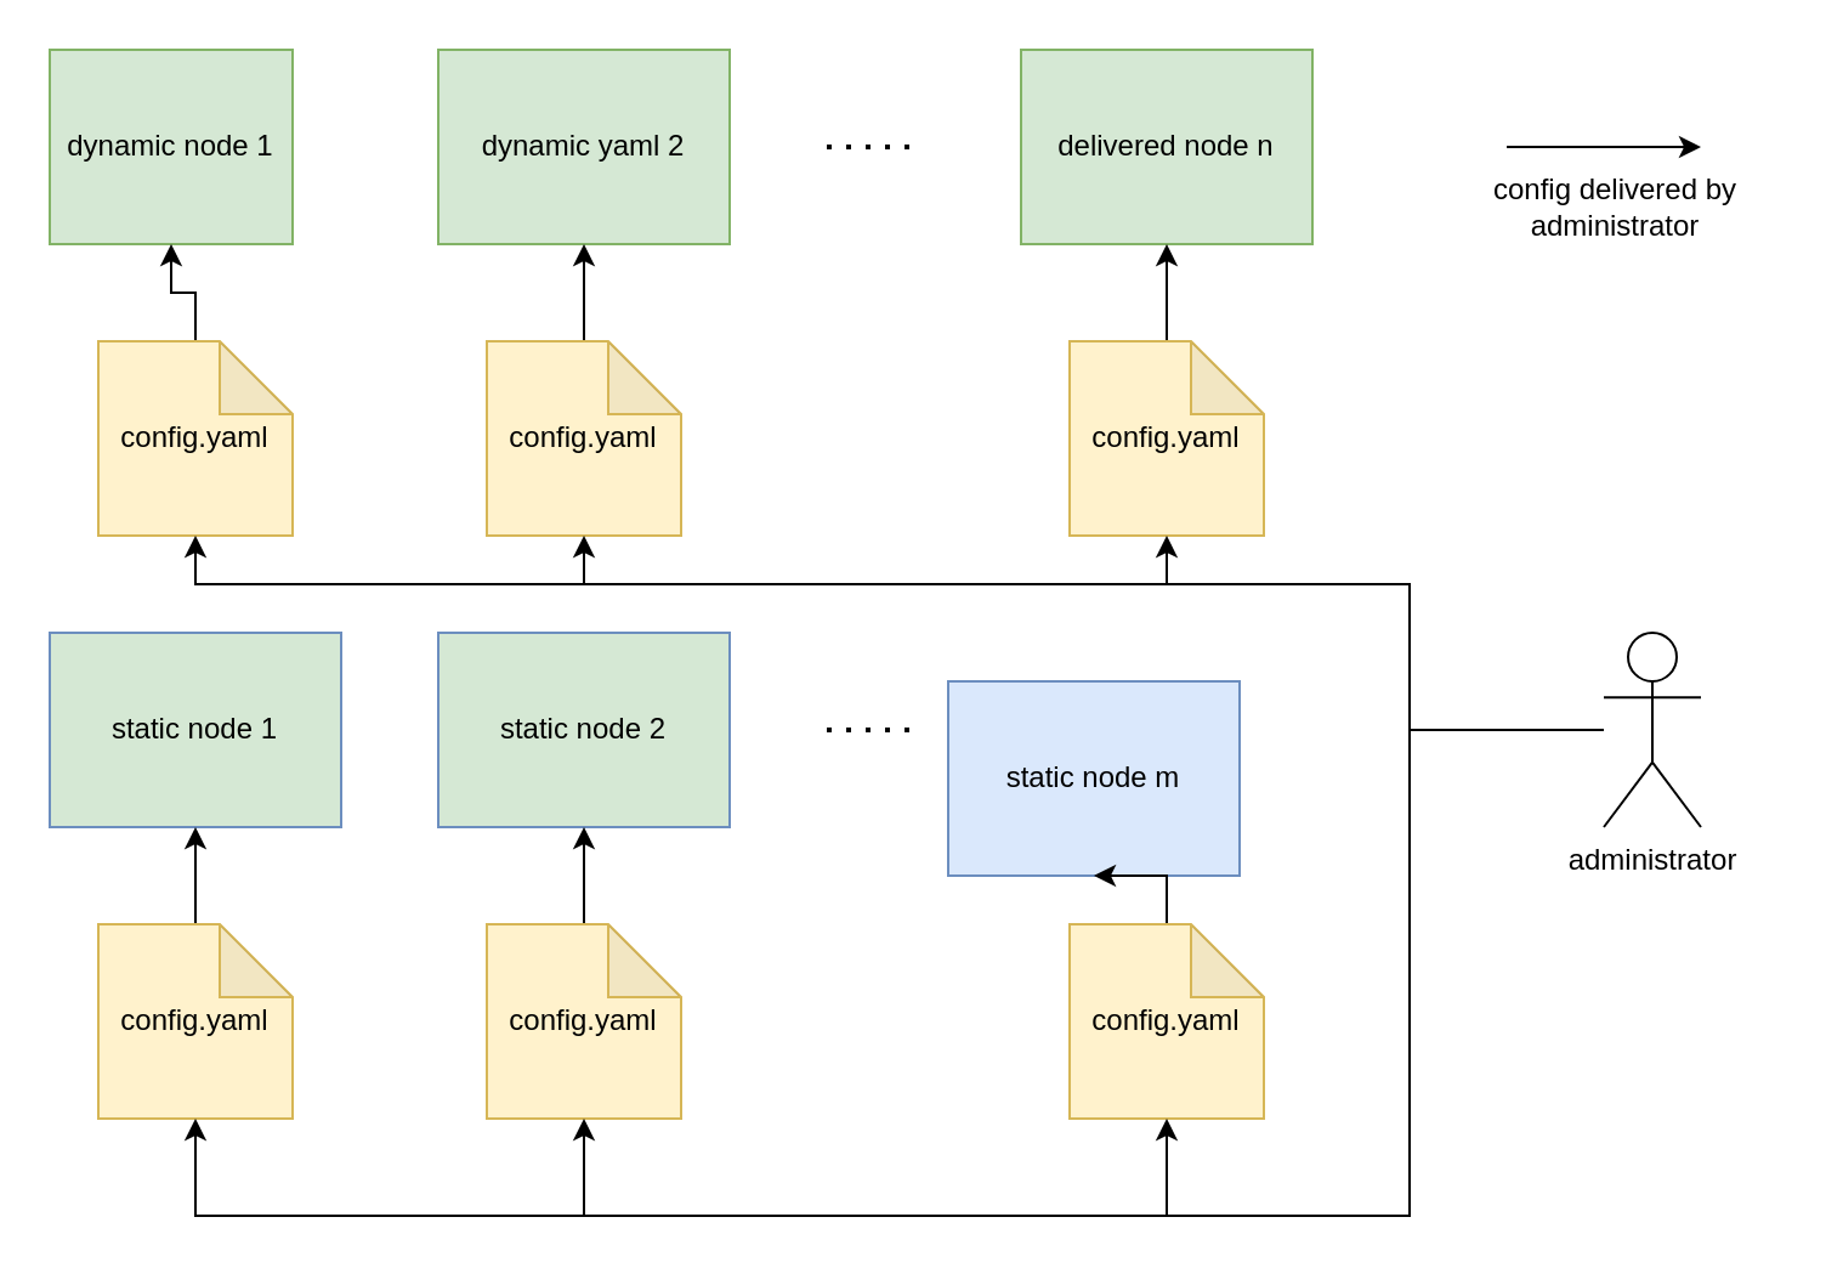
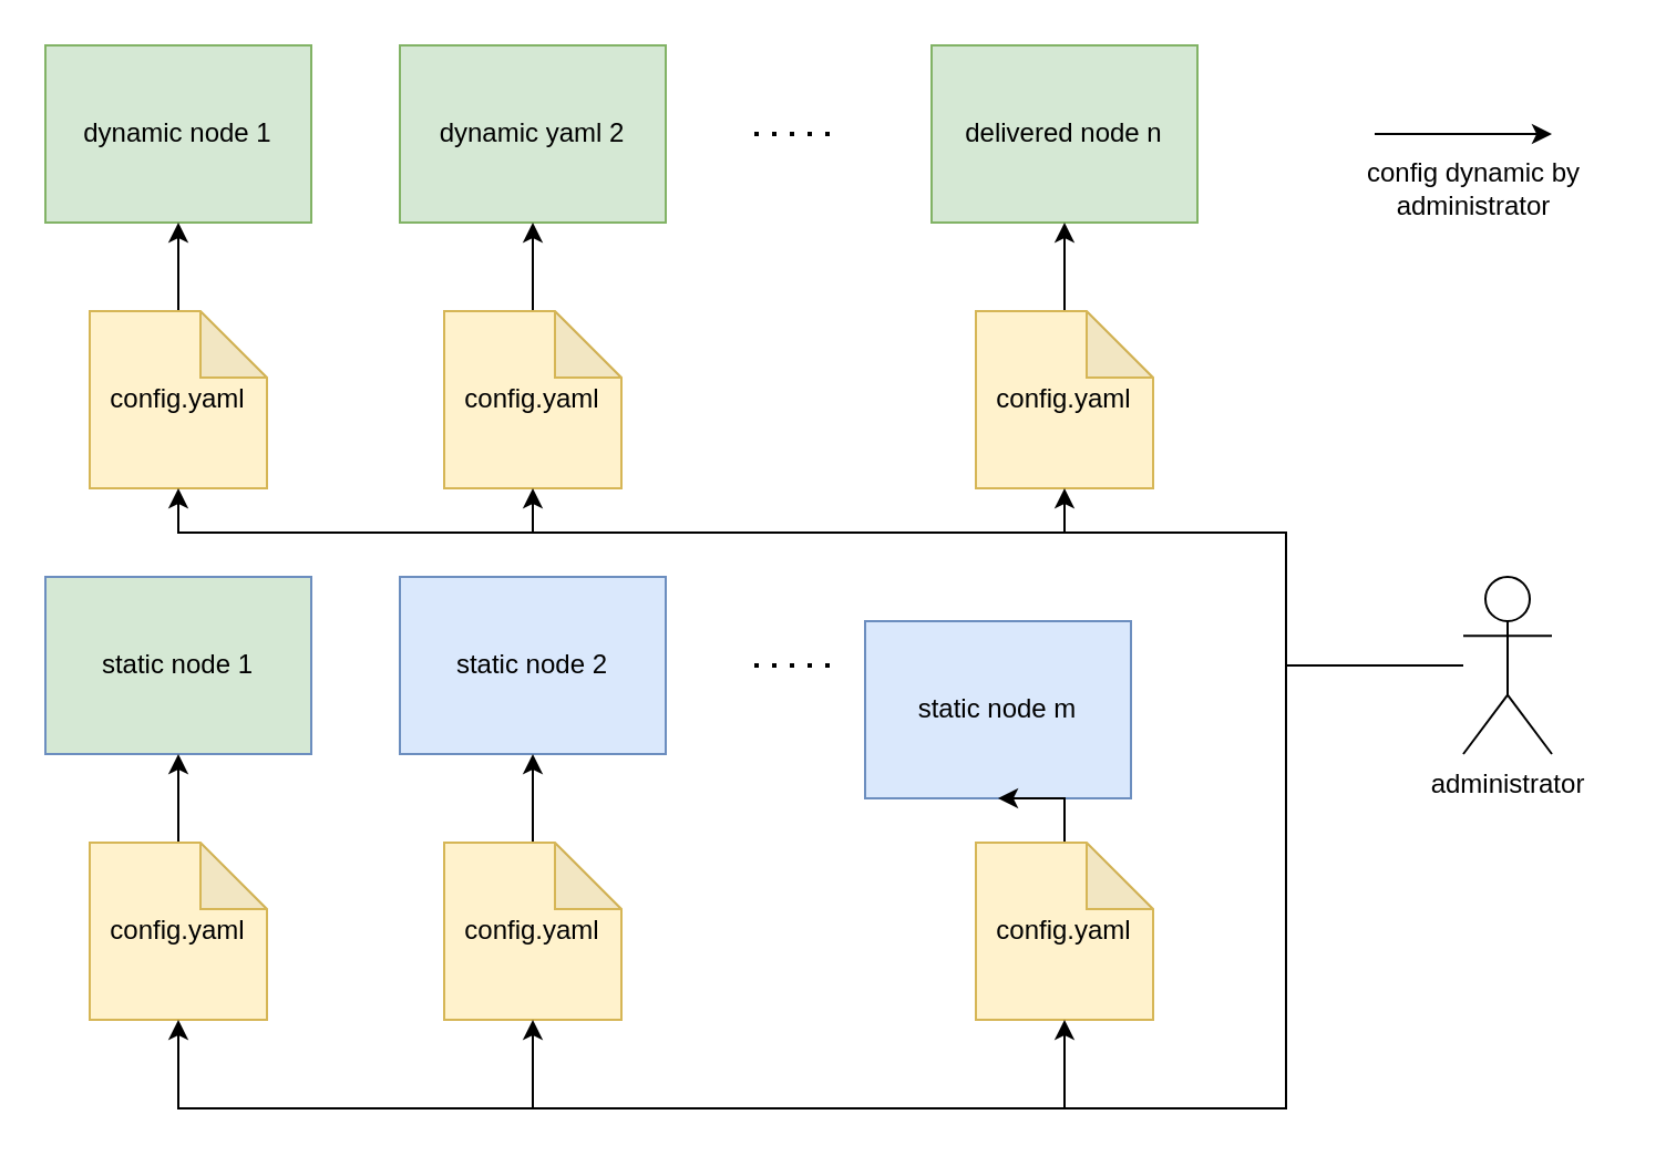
- <mxCell id="2" value="dynamic node 1" style="rounded=0;whiteSpace=wrap;html=1;fillColor=#d5e8d4;strokeColor=#82b366;" parent="1" vertex="1"><mxGeometry x="20" y="20" width="100" height="80" as="geometry" /></mxCell>
+ <mxCell id="2" value="dynamic node 1" style="rounded=0;whiteSpace=wrap;html=1;fillColor=#d5e8d4;strokeColor=#82b366;" parent="1" vertex="1"><mxGeometry x="20" y="20" width="120" height="80" as="geometry" /></mxCell>
- <mxCell id="30" value="config delivered by administrator" style="text;html=1;strokeColor=none;fillColor=none;align=center;verticalAlign=middle;whiteSpace=wrap;rounded=0;" parent="1" vertex="1"><mxGeometry x="600" y="70" width="130" height="30" as="geometry" /></mxCell>
+ <mxCell id="30" value="config dynamic by administrator" style="text;html=1;strokeColor=none;fillColor=none;align=center;verticalAlign=middle;whiteSpace=wrap;rounded=0;" parent="1" vertex="1"><mxGeometry x="600" y="70" width="130" height="30" as="geometry" /></mxCell>
- <mxCell id="7" value="static node 2" style="rounded=0;whiteSpace=wrap;html=1;fillColor=#d5e8d4;strokeColor=#6c8ebf;" parent="1" vertex="1"><mxGeometry x="180" y="260" width="120" height="80" as="geometry" /></mxCell>
+ <mxCell id="7" value="static node 2" style="rounded=0;whiteSpace=wrap;html=1;fillColor=#dae8fc;strokeColor=#6c8ebf;" parent="1" vertex="1"><mxGeometry x="180" y="260" width="120" height="80" as="geometry" /></mxCell>
